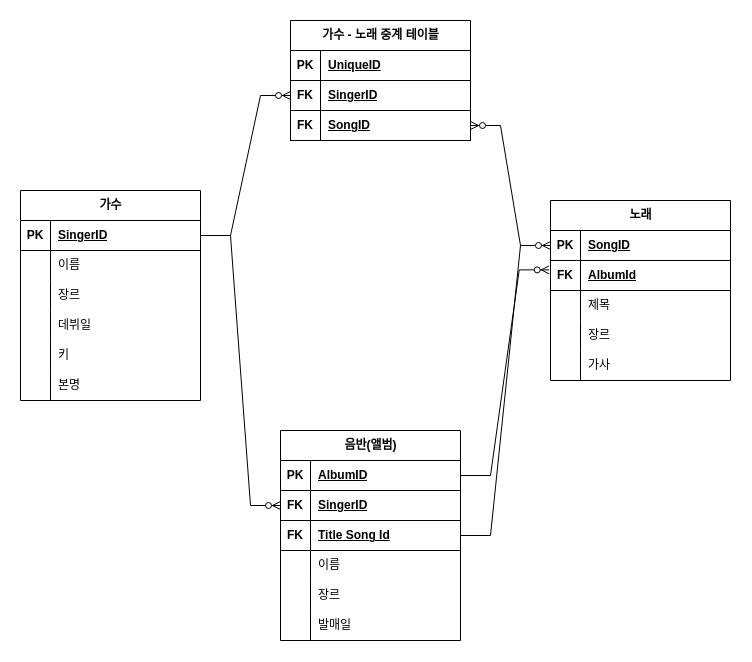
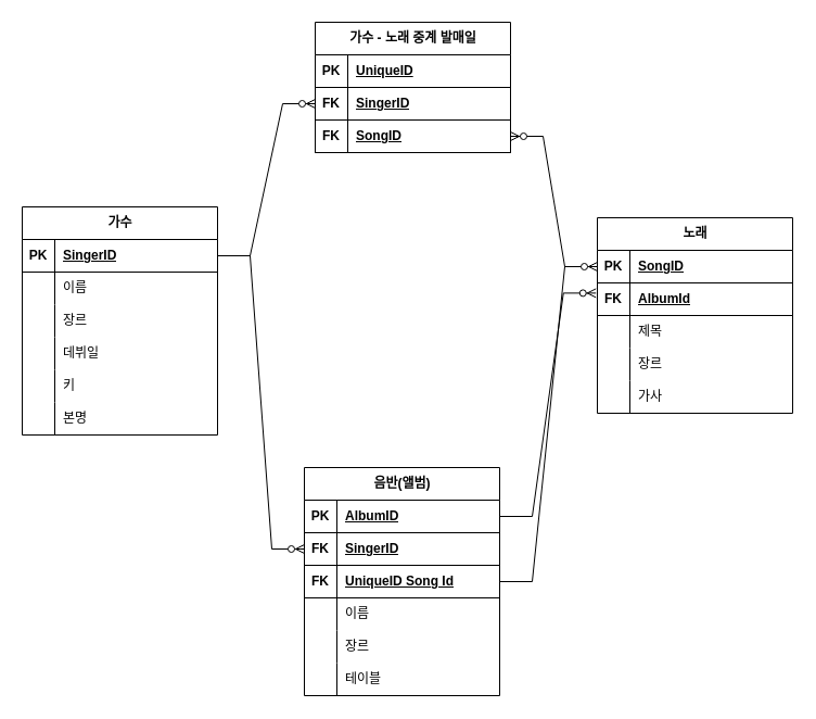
- <mxCell id="59" value="가수 - 노래 중계 테이블" style="shape=table;startSize=30;container=1;collapsible=1;childLayout=tableLayout;fixedRows=1;rowLines=0;fontStyle=1;align=center;resizeLast=1;html=1;" vertex="1" parent="1"><mxGeometry x="290" y="20" width="180" height="120" as="geometry" /></mxCell>
+ <mxCell id="59" value="가수 - 노래 중계 발매일" style="shape=table;startSize=30;container=1;collapsible=1;childLayout=tableLayout;fixedRows=1;rowLines=0;fontStyle=1;align=center;resizeLast=1;html=1;" vertex="1" parent="1"><mxGeometry x="290" y="20" width="180" height="120" as="geometry" /></mxCell>
- <mxCell id="30" value="Title Song Id" style="shape=partialRectangle;connectable=0;fillColor=none;top=0;left=0;bottom=0;right=0;align=left;spacingLeft=6;fontStyle=5;overflow=hidden;whiteSpace=wrap;html=1;" vertex="1" parent="28"><mxGeometry x="30" width="150" height="30" as="geometry"><mxRectangle width="150" height="30" as="alternateBounds" /></mxGeometry></mxCell>
+ <mxCell id="30" value="UniqueID Song Id" style="shape=partialRectangle;connectable=0;fillColor=none;top=0;left=0;bottom=0;right=0;align=left;spacingLeft=6;fontStyle=5;overflow=hidden;whiteSpace=wrap;html=1;" vertex="1" parent="28"><mxGeometry x="30" width="150" height="30" as="geometry"><mxRectangle width="150" height="30" as="alternateBounds" /></mxGeometry></mxCell>
- <mxCell id="39" value="발매일" style="shape=partialRectangle;connectable=0;fillColor=none;top=0;left=0;bottom=0;right=0;align=left;spacingLeft=6;overflow=hidden;whiteSpace=wrap;html=1;" vertex="1" parent="37"><mxGeometry x="30" width="150" height="30" as="geometry"><mxRectangle width="150" height="30" as="alternateBounds" /></mxGeometry></mxCell>
+ <mxCell id="39" value="테이블" style="shape=partialRectangle;connectable=0;fillColor=none;top=0;left=0;bottom=0;right=0;align=left;spacingLeft=6;overflow=hidden;whiteSpace=wrap;html=1;" vertex="1" parent="37"><mxGeometry x="30" width="150" height="30" as="geometry"><mxRectangle width="150" height="30" as="alternateBounds" /></mxGeometry></mxCell>
